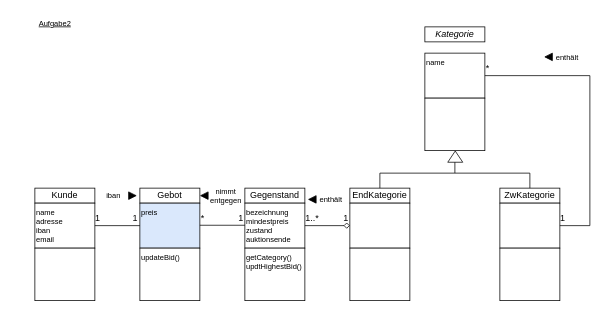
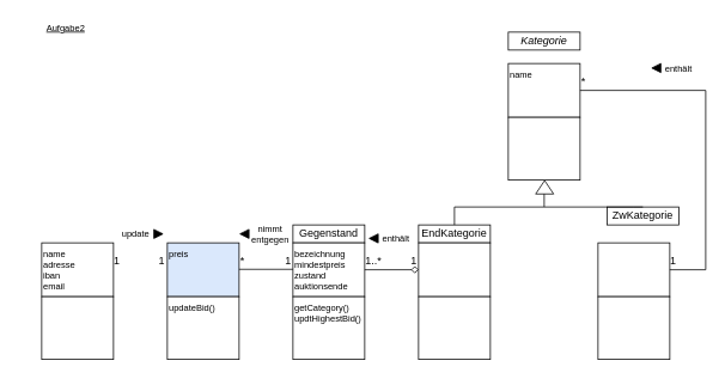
- <mxCell id="15" value="Kunde" style="rounded=0;whiteSpace=wrap;html=1;fontStyle=0" vertex="1" parent="1"><mxGeometry x="46" y="250" width="80" height="20" as="geometry" /></mxCell>
- <mxCell id="36" value="iban" style="text;html=1;strokeColor=none;fillColor=none;align=center;verticalAlign=middle;whiteSpace=wrap;rounded=0;fontSize=10;" vertex="1" parent="1"><mxGeometry x="131" y="250" width="40" height="20" as="geometry" /></mxCell>
+ <mxCell id="36" value="update" style="text;html=1;strokeColor=none;fillColor=none;align=center;verticalAlign=middle;whiteSpace=wrap;rounded=0;fontSize=10;" vertex="1" parent="1"><mxGeometry x="131" y="250" width="40" height="20" as="geometry" /></mxCell>
- <mxCell id="18" value="Gebot" style="rounded=0;whiteSpace=wrap;html=1;fontStyle=0" vertex="1" parent="1"><mxGeometry x="186" y="250" width="80" height="20" as="geometry" /></mxCell>
- <mxCell id="8" value="ZwKategorie" style="rounded=0;whiteSpace=wrap;html=1;fontStyle=0" vertex="1" parent="1"><mxGeometry x="666" y="250" width="80" height="20" as="geometry" /></mxCell>
+ <mxCell id="8" value="ZwKategorie" style="rounded=0;whiteSpace=wrap;html=1;fontStyle=0" vertex="1" parent="1"><mxGeometry x="676" y="230" width="80" height="20" as="geometry" /></mxCell>
- <mxCell id="25" value="" style="endArrow=none;html=1;entryX=0;entryY=0.5;entryDx=0;entryDy=0;exitX=1;exitY=0.5;exitDx=0;exitDy=0;" edge="1" parent="1" source="16" target="19"><mxGeometry width="50" height="50" relative="1" as="geometry"><mxPoint x="46" y="470" as="sourcePoint" /><mxPoint x="96" y="420" as="targetPoint" /></mxGeometry></mxCell>
